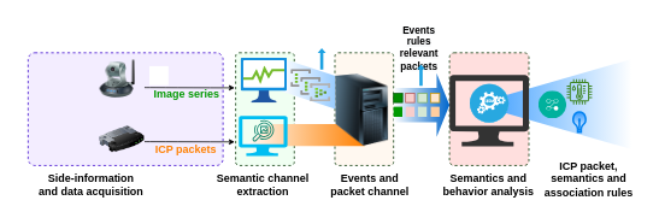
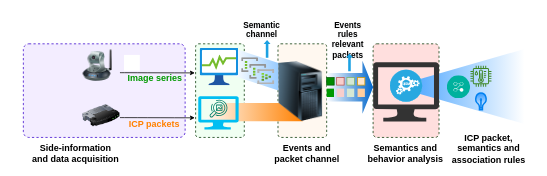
+ <mxCell id="45" value="&lt;span style=&quot;color: rgb(0 , 0 , 0) ; font-family: &amp;#34;helvetica&amp;#34; ; font-style: normal ; font-weight: 700 ; letter-spacing: normal ; text-indent: 0px ; text-transform: none ; word-spacing: 0px ; background-color: rgb(248 , 249 , 250) ; display: inline ; float: none&quot;&gt;&lt;font style=&quot;font-size: 11px&quot;&gt;Semantic channel&lt;/font&gt;&lt;/span&gt;" style="text;whiteSpace=wrap;html=1;fontColor=#000000;fontSize=8;align=center;" vertex="1" parent="1"><mxGeometry x="314.64" y="20" width="67" height="33" as="geometry" /></mxCell>
- <mxCell id="43" value="Semantic channel extraction" style="text;html=1;strokeColor=none;fillColor=none;align=center;verticalAlign=middle;whiteSpace=wrap;rounded=0;fontColor=#000000;fontStyle=1" vertex="1" parent="1"><mxGeometry x="235" y="195" width="110.89" height="17.48" as="geometry" /></mxCell>
